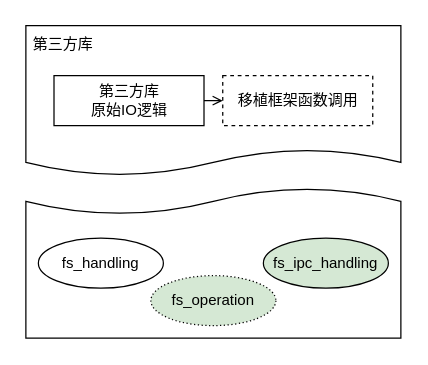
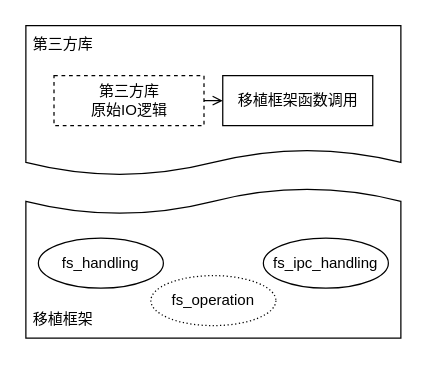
- <mxCell id="4" value="第三方库&lt;br&gt;原始IO逻辑" style="rounded=0;whiteSpace=wrap;html=1;dashed=0;" vertex="1" parent="1"><mxGeometry x="42.5" y="60" width="120" height="40" as="geometry" /></mxCell>
+ <mxCell id="4" value="第三方库&lt;br&gt;原始IO逻辑" style="rounded=0;whiteSpace=wrap;html=1;dashed=1;" vertex="1" parent="1"><mxGeometry x="42.5" y="60" width="120" height="40" as="geometry" /></mxCell>
- <mxCell id="5" value="移植框架函数调用" style="rounded=0;whiteSpace=wrap;html=1;dashed=1;" vertex="1" parent="1"><mxGeometry x="177.5" y="60" width="120" height="40" as="geometry" /></mxCell>
+ <mxCell id="5" value="移植框架函数调用" style="rounded=0;whiteSpace=wrap;html=1;" vertex="1" parent="1"><mxGeometry x="177.5" y="60" width="120" height="40" as="geometry" /></mxCell>
- <mxCell id="11" value="fs_ipc_handling" style="ellipse;whiteSpace=wrap;html=1;fillColor=#d5e8d4;" vertex="1" parent="1"><mxGeometry x="210" y="190" width="100" height="40" as="geometry" /></mxCell>
+ <mxCell id="11" value="fs_ipc_handling" style="ellipse;whiteSpace=wrap;html=1;" vertex="1" parent="1"><mxGeometry x="210" y="190" width="100" height="40" as="geometry" /></mxCell>
- <mxCell id="10" value="fs_operation" style="ellipse;whiteSpace=wrap;html=1;dashed=1;dashPattern=1 2;fillColor=#d5e8d4;" vertex="1" parent="1"><mxGeometry x="120" y="220" width="100" height="40" as="geometry" /></mxCell>
+ <mxCell id="10" value="fs_operation" style="ellipse;whiteSpace=wrap;html=1;dashed=1;dashPattern=1 2;" vertex="1" parent="1"><mxGeometry x="120" y="220" width="100" height="40" as="geometry" /></mxCell>
+ <mxCell id="8" value="移植框架" style="text;html=1;strokeColor=none;fillColor=none;align=center;verticalAlign=middle;whiteSpace=wrap;rounded=0;" vertex="1" parent="1"><mxGeometry x="20" y="240" width="60" height="30" as="geometry" /></mxCell>
